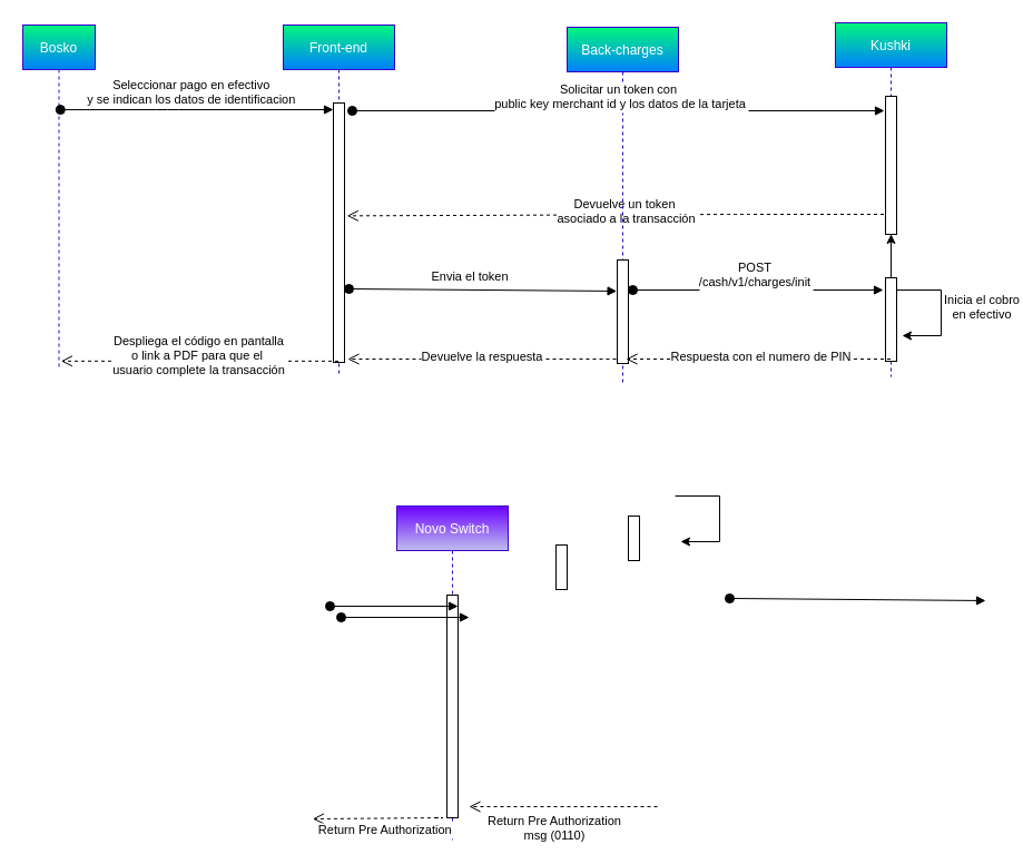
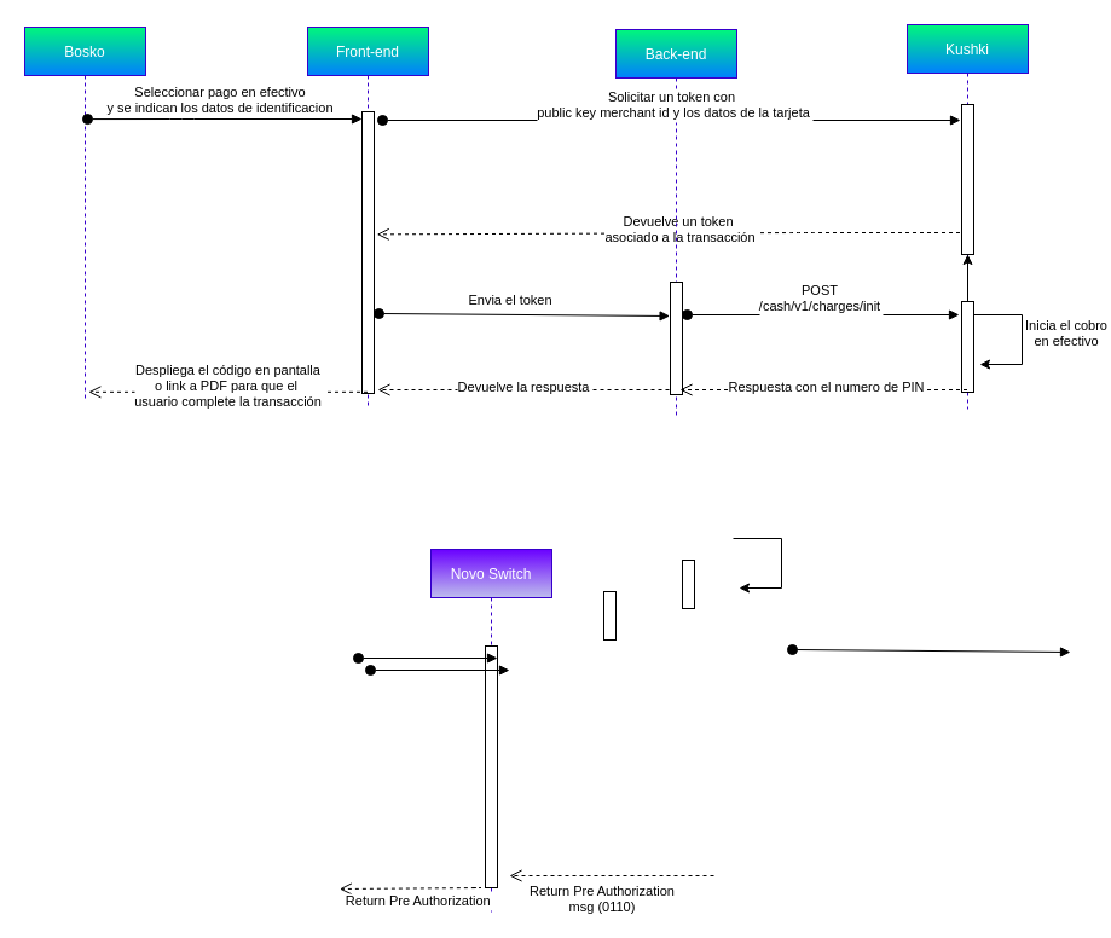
- <mxCell id="12" value="Back-charges" style="shape=umlLifeline;perimeter=lifelinePerimeter;container=1;collapsible=0;recursiveResize=0;rounded=0;shadow=0;strokeWidth=1;fillColor=#00F77C;fontColor=#ffffff;strokeColor=#3700CC;gradientColor=#007FFF;" vertex="1" parent="1"><mxGeometry x="509" y="24" width="100" height="319" as="geometry" /></mxCell>
+ <mxCell id="12" value="Back-end" style="shape=umlLifeline;perimeter=lifelinePerimeter;container=1;collapsible=0;recursiveResize=0;rounded=0;shadow=0;strokeWidth=1;fillColor=#00F77C;fontColor=#ffffff;strokeColor=#3700CC;gradientColor=#007FFF;" vertex="1" parent="1"><mxGeometry x="509" y="24" width="100" height="319" as="geometry" /></mxCell>
- <mxCell id="2" value="Bosko" style="shape=umlLifeline;perimeter=lifelinePerimeter;container=1;collapsible=0;recursiveResize=0;rounded=0;shadow=0;strokeWidth=1;fillColor=#00F77C;fontColor=#ffffff;strokeColor=#3700CC;gradientColor=#007FFF;" vertex="1" parent="1"><mxGeometry x="20" y="22" width="65" height="308" as="geometry" /></mxCell>
+ <mxCell id="2" value="Bosko" style="shape=umlLifeline;perimeter=lifelinePerimeter;container=1;collapsible=0;recursiveResize=0;rounded=0;shadow=0;strokeWidth=1;fillColor=#00F77C;fontColor=#ffffff;strokeColor=#3700CC;gradientColor=#007FFF;" vertex="1" parent="1"><mxGeometry x="20" y="22" width="100" height="308" as="geometry" /></mxCell>
